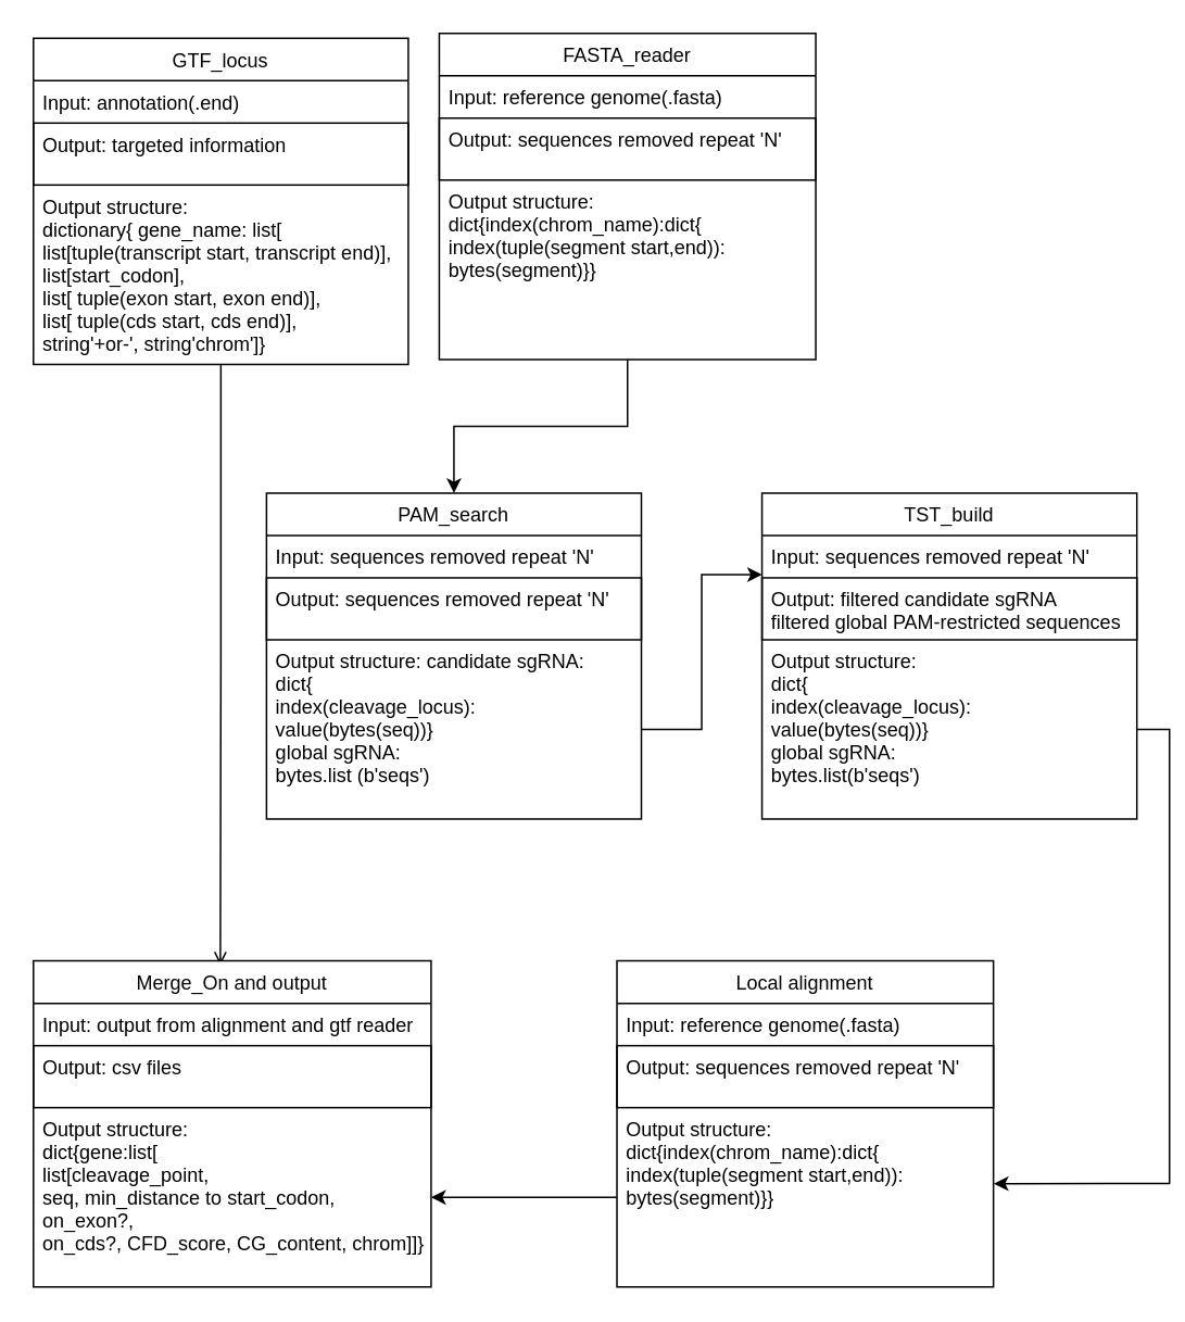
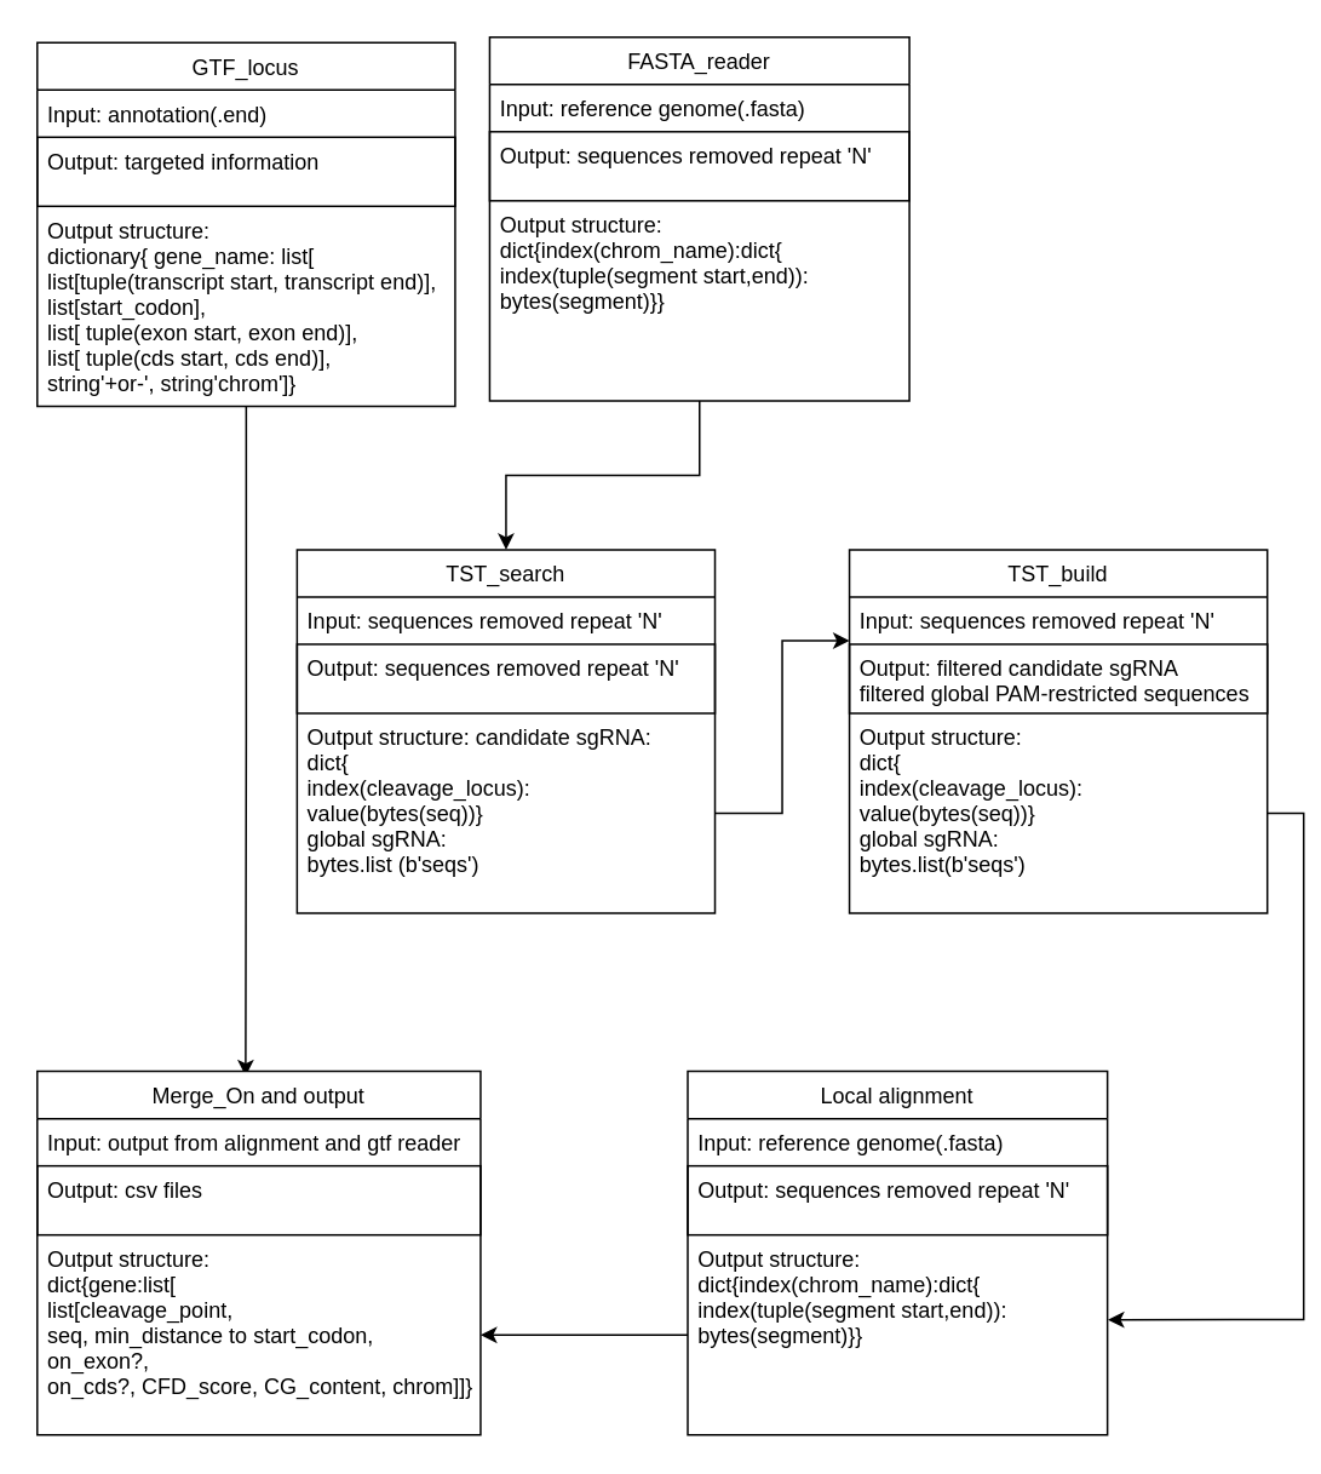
- <mxCell id="12" value="PAM_search" style="swimlane;fontStyle=0;childLayout=stackLayout;horizontal=1;startSize=26;horizontalStack=0;resizeParent=1;resizeParentMax=0;resizeLast=0;collapsible=1;marginBottom=0;" vertex="1" parent="1"><mxGeometry x="163" y="302" width="230" height="200" as="geometry" /></mxCell>
+ <mxCell id="12" value="TST_search" style="swimlane;fontStyle=0;childLayout=stackLayout;horizontal=1;startSize=26;horizontalStack=0;resizeParent=1;resizeParentMax=0;resizeLast=0;collapsible=1;marginBottom=0;" vertex="1" parent="1"><mxGeometry x="163" y="302" width="230" height="200" as="geometry" /></mxCell>
- <mxCell id="2" style="edgeStyle=orthogonalEdgeStyle;rounded=0;orthogonalLoop=1;jettySize=auto;html=1;exitX=0.5;exitY=1;exitDx=0;exitDy=0;entryX=0.47;entryY=0.013;entryDx=0;entryDy=0;entryPerimeter=0;endArrow=open;" edge="1" parent="1" source="3" target="25"><mxGeometry relative="1" as="geometry" /></mxCell>
+ <mxCell id="2" style="edgeStyle=orthogonalEdgeStyle;rounded=0;orthogonalLoop=1;jettySize=auto;html=1;exitX=0.5;exitY=1;exitDx=0;exitDy=0;entryX=0.47;entryY=0.013;entryDx=0;entryDy=0;entryPerimeter=0;" edge="1" parent="1" source="3" target="25"><mxGeometry relative="1" as="geometry" /></mxCell>
